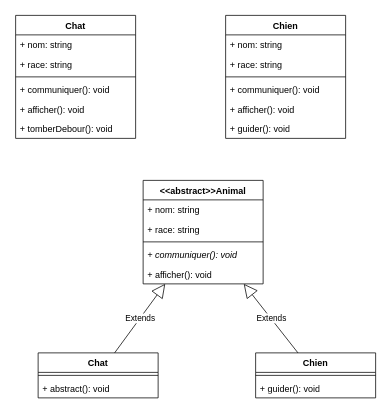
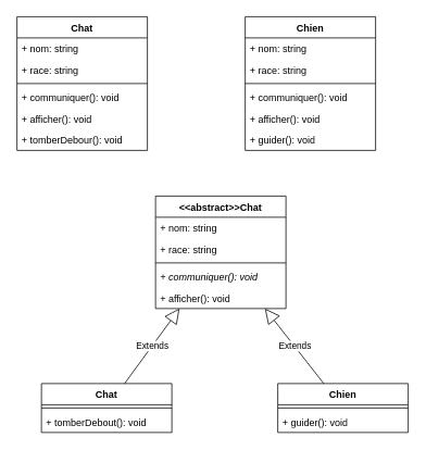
- <mxCell id="22" value="&amp;lt;&amp;lt;abstract&amp;gt;&amp;gt;Animal" style="swimlane;fontStyle=1;align=center;verticalAlign=top;childLayout=stackLayout;horizontal=1;startSize=26;horizontalStack=0;resizeParent=1;resizeParentMax=0;resizeLast=0;collapsible=1;marginBottom=0;whiteSpace=wrap;html=1;" parent="1" vertex="1"><mxGeometry x="190" y="240" width="160" height="138" as="geometry" /></mxCell>
+ <mxCell id="22" value="&amp;lt;&amp;lt;abstract&amp;gt;&amp;gt;Chat" style="swimlane;fontStyle=1;align=center;verticalAlign=top;childLayout=stackLayout;horizontal=1;startSize=26;horizontalStack=0;resizeParent=1;resizeParentMax=0;resizeLast=0;collapsible=1;marginBottom=0;whiteSpace=wrap;html=1;" parent="1" vertex="1"><mxGeometry x="190" y="240" width="160" height="138" as="geometry" /></mxCell>
- <mxCell id="18" value="+ abstract(): void" style="text;strokeColor=none;fillColor=none;align=left;verticalAlign=top;spacingLeft=4;spacingRight=4;overflow=hidden;rotatable=0;points=[[0,0.5],[1,0.5]];portConstraint=eastwest;whiteSpace=wrap;html=1;" parent="16" vertex="1"><mxGeometry y="34" width="160" height="26" as="geometry" /></mxCell>
+ <mxCell id="18" value="+ tomberDebout(): void" style="text;strokeColor=none;fillColor=none;align=left;verticalAlign=top;spacingLeft=4;spacingRight=4;overflow=hidden;rotatable=0;points=[[0,0.5],[1,0.5]];portConstraint=eastwest;whiteSpace=wrap;html=1;" parent="16" vertex="1"><mxGeometry y="34" width="160" height="26" as="geometry" /></mxCell>
